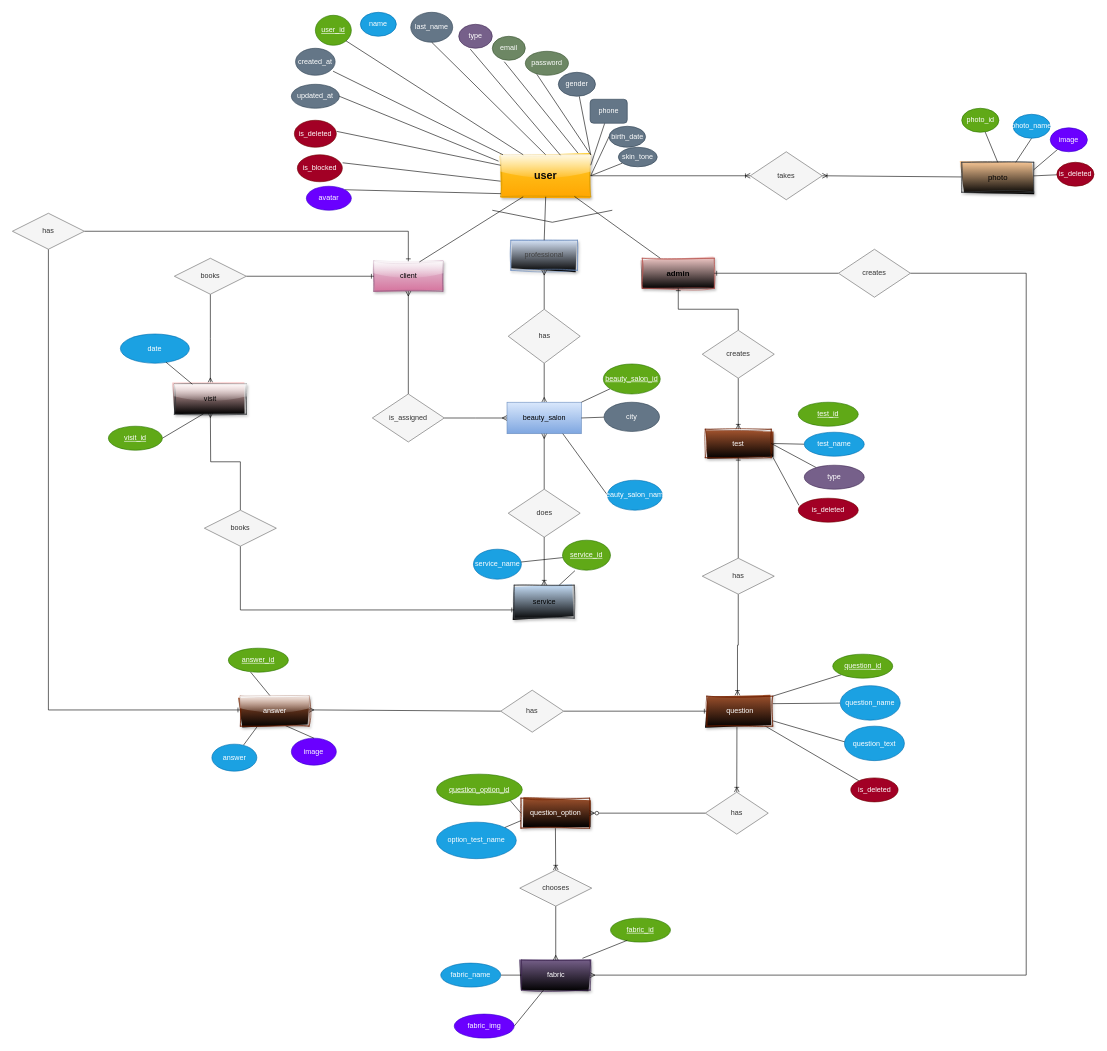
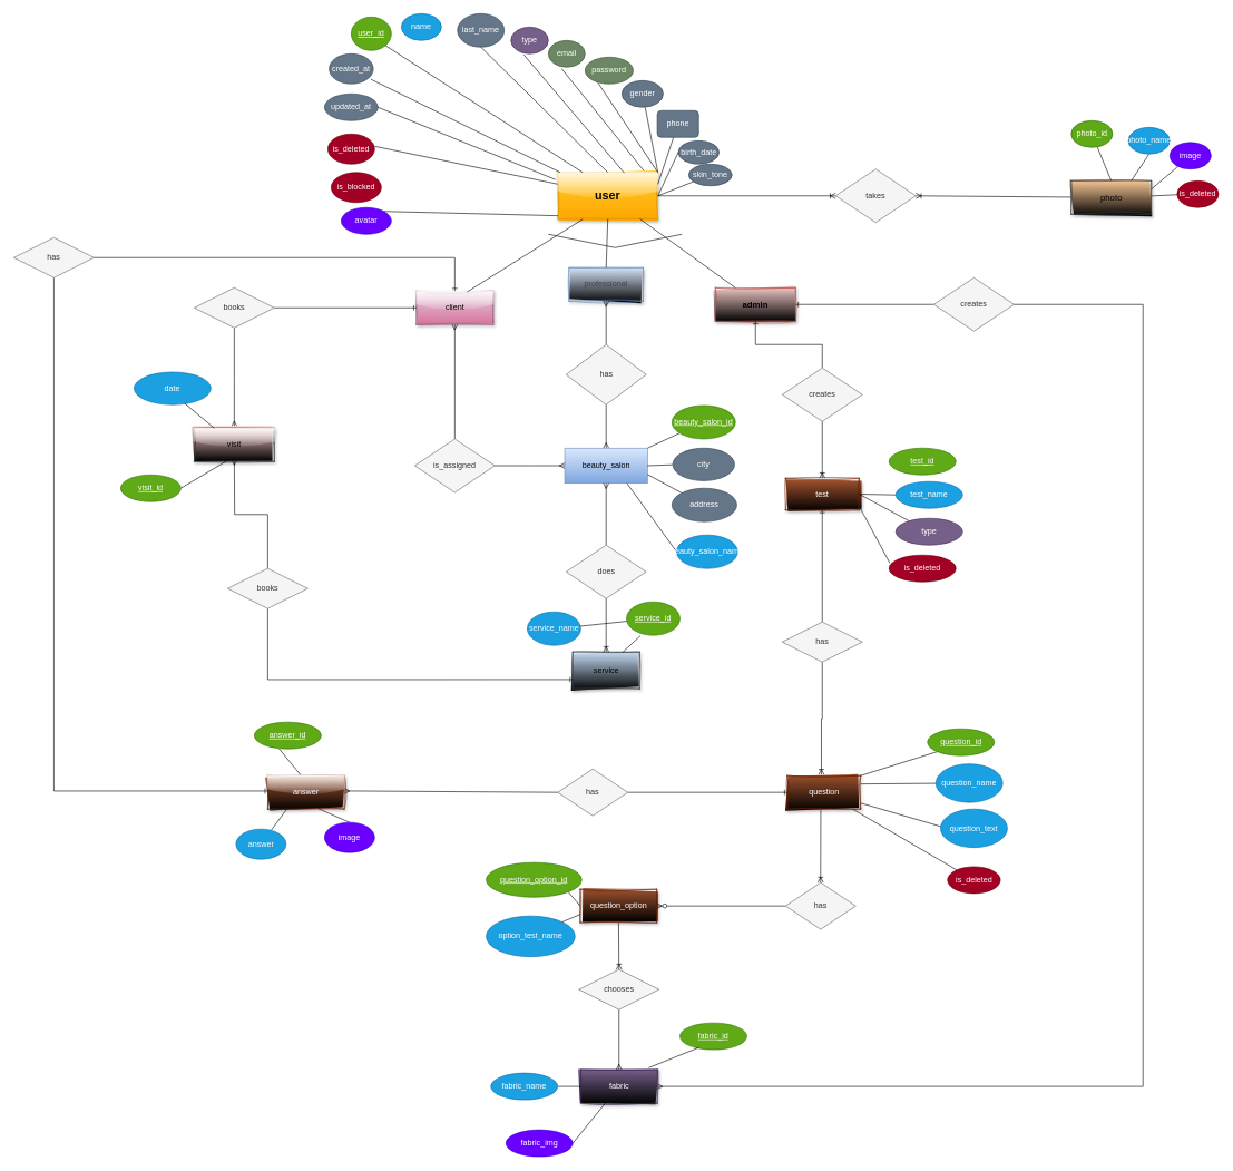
- <mxCell id="29" value="" style="endArrow=none;html=1;rounded=0;fontSize=18;exitX=1.006;exitY=0.297;exitDx=0;exitDy=0;entryX=-0.002;entryY=0.629;entryDx=0;entryDy=0;entryPerimeter=0;exitPerimeter=0;" parent="1" source="28" target="3" edge="1"><mxGeometry width="50" height="50" relative="1" as="geometry"><mxPoint x="806.32" y="360.65" as="sourcePoint" /><mxPoint x="855" y="340" as="targetPoint" /></mxGeometry></mxCell>
+ <mxCell id="45" style="edgeStyle=none;rounded=0;orthogonalLoop=1;jettySize=auto;html=1;entryX=1;entryY=0.75;entryDx=0;entryDy=0;endArrow=none;endFill=0;" edge="1" parent="1" source="46" target="40"><mxGeometry relative="1" as="geometry" /></mxCell>
+ <mxCell id="46" value="address" style="ellipse;whiteSpace=wrap;html=1;fillColor=#647687;fontColor=#ffffff;strokeColor=#314354;" parent="1" vertex="1"><mxGeometry x="1005" y="730" width="97" height="50" as="geometry" /></mxCell>
